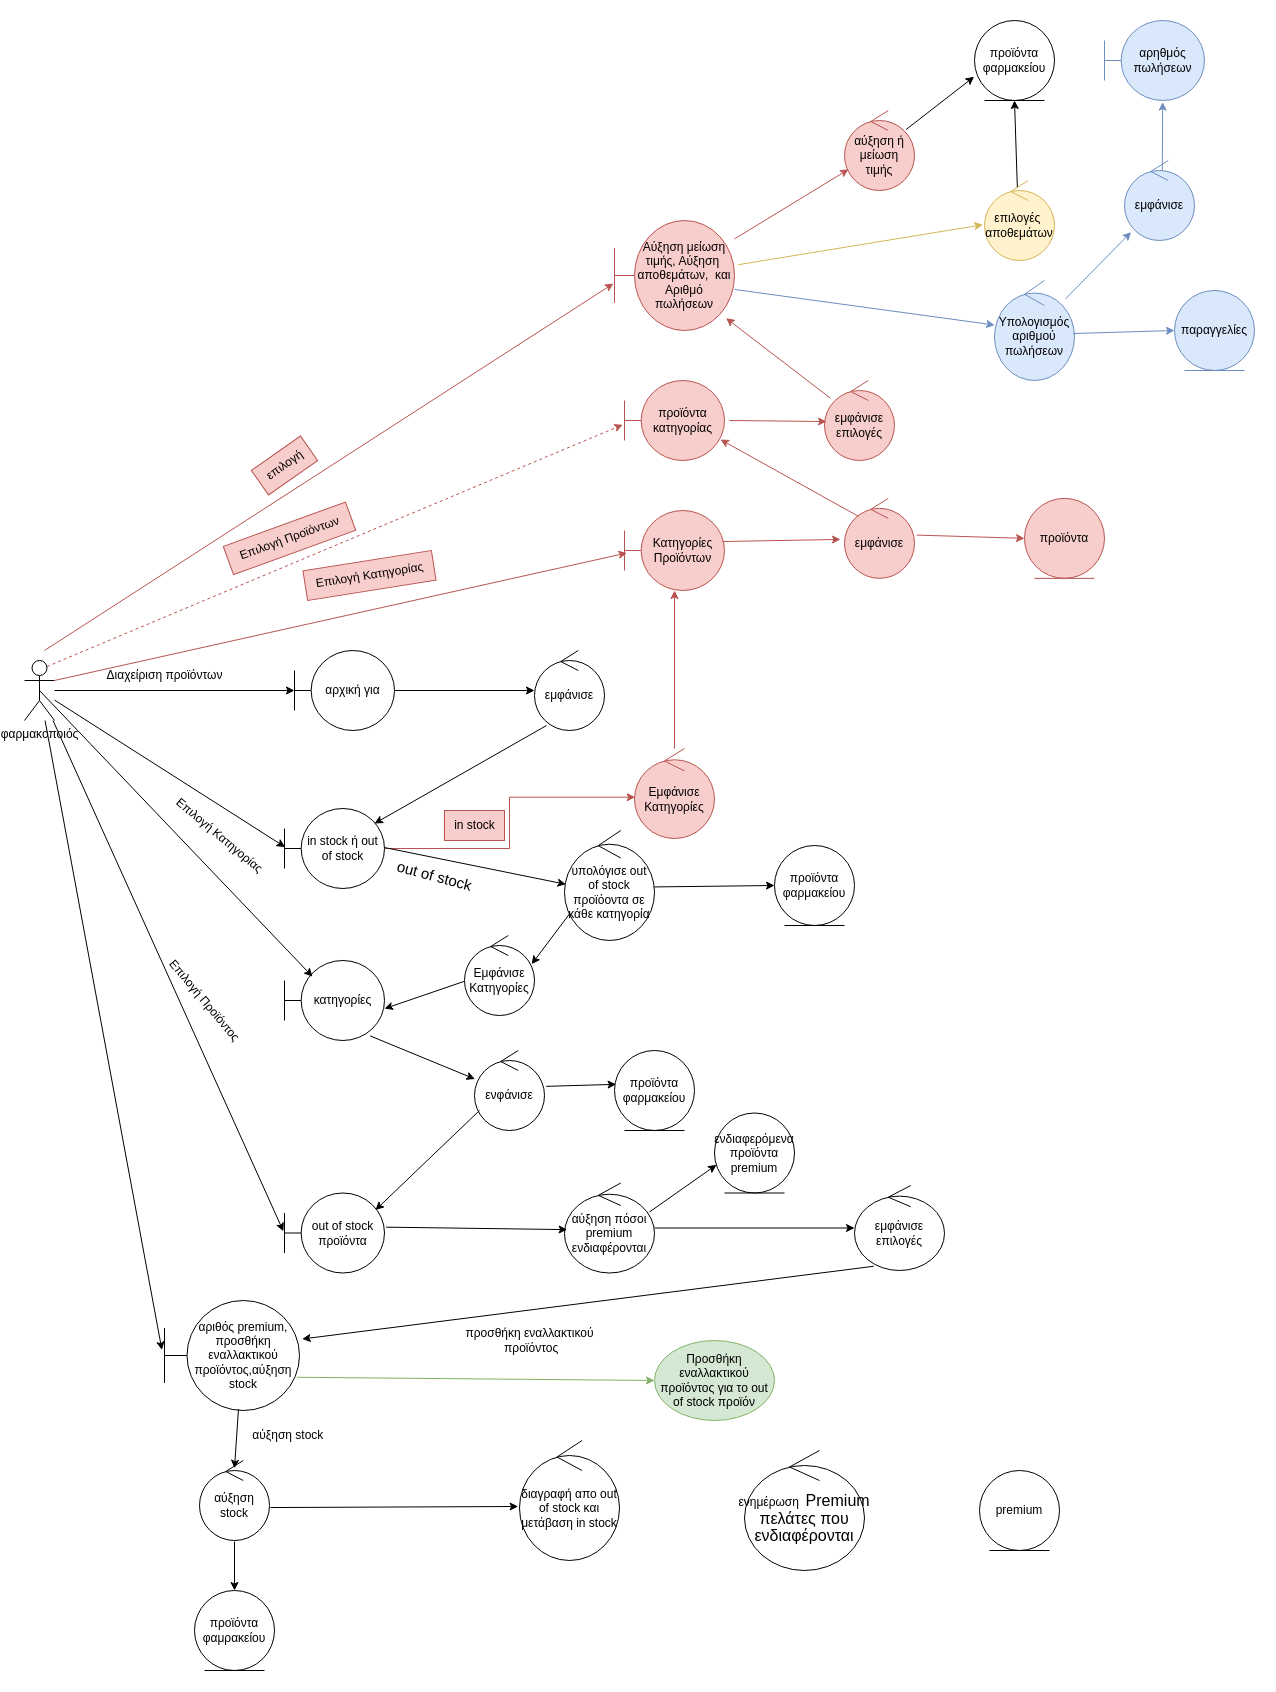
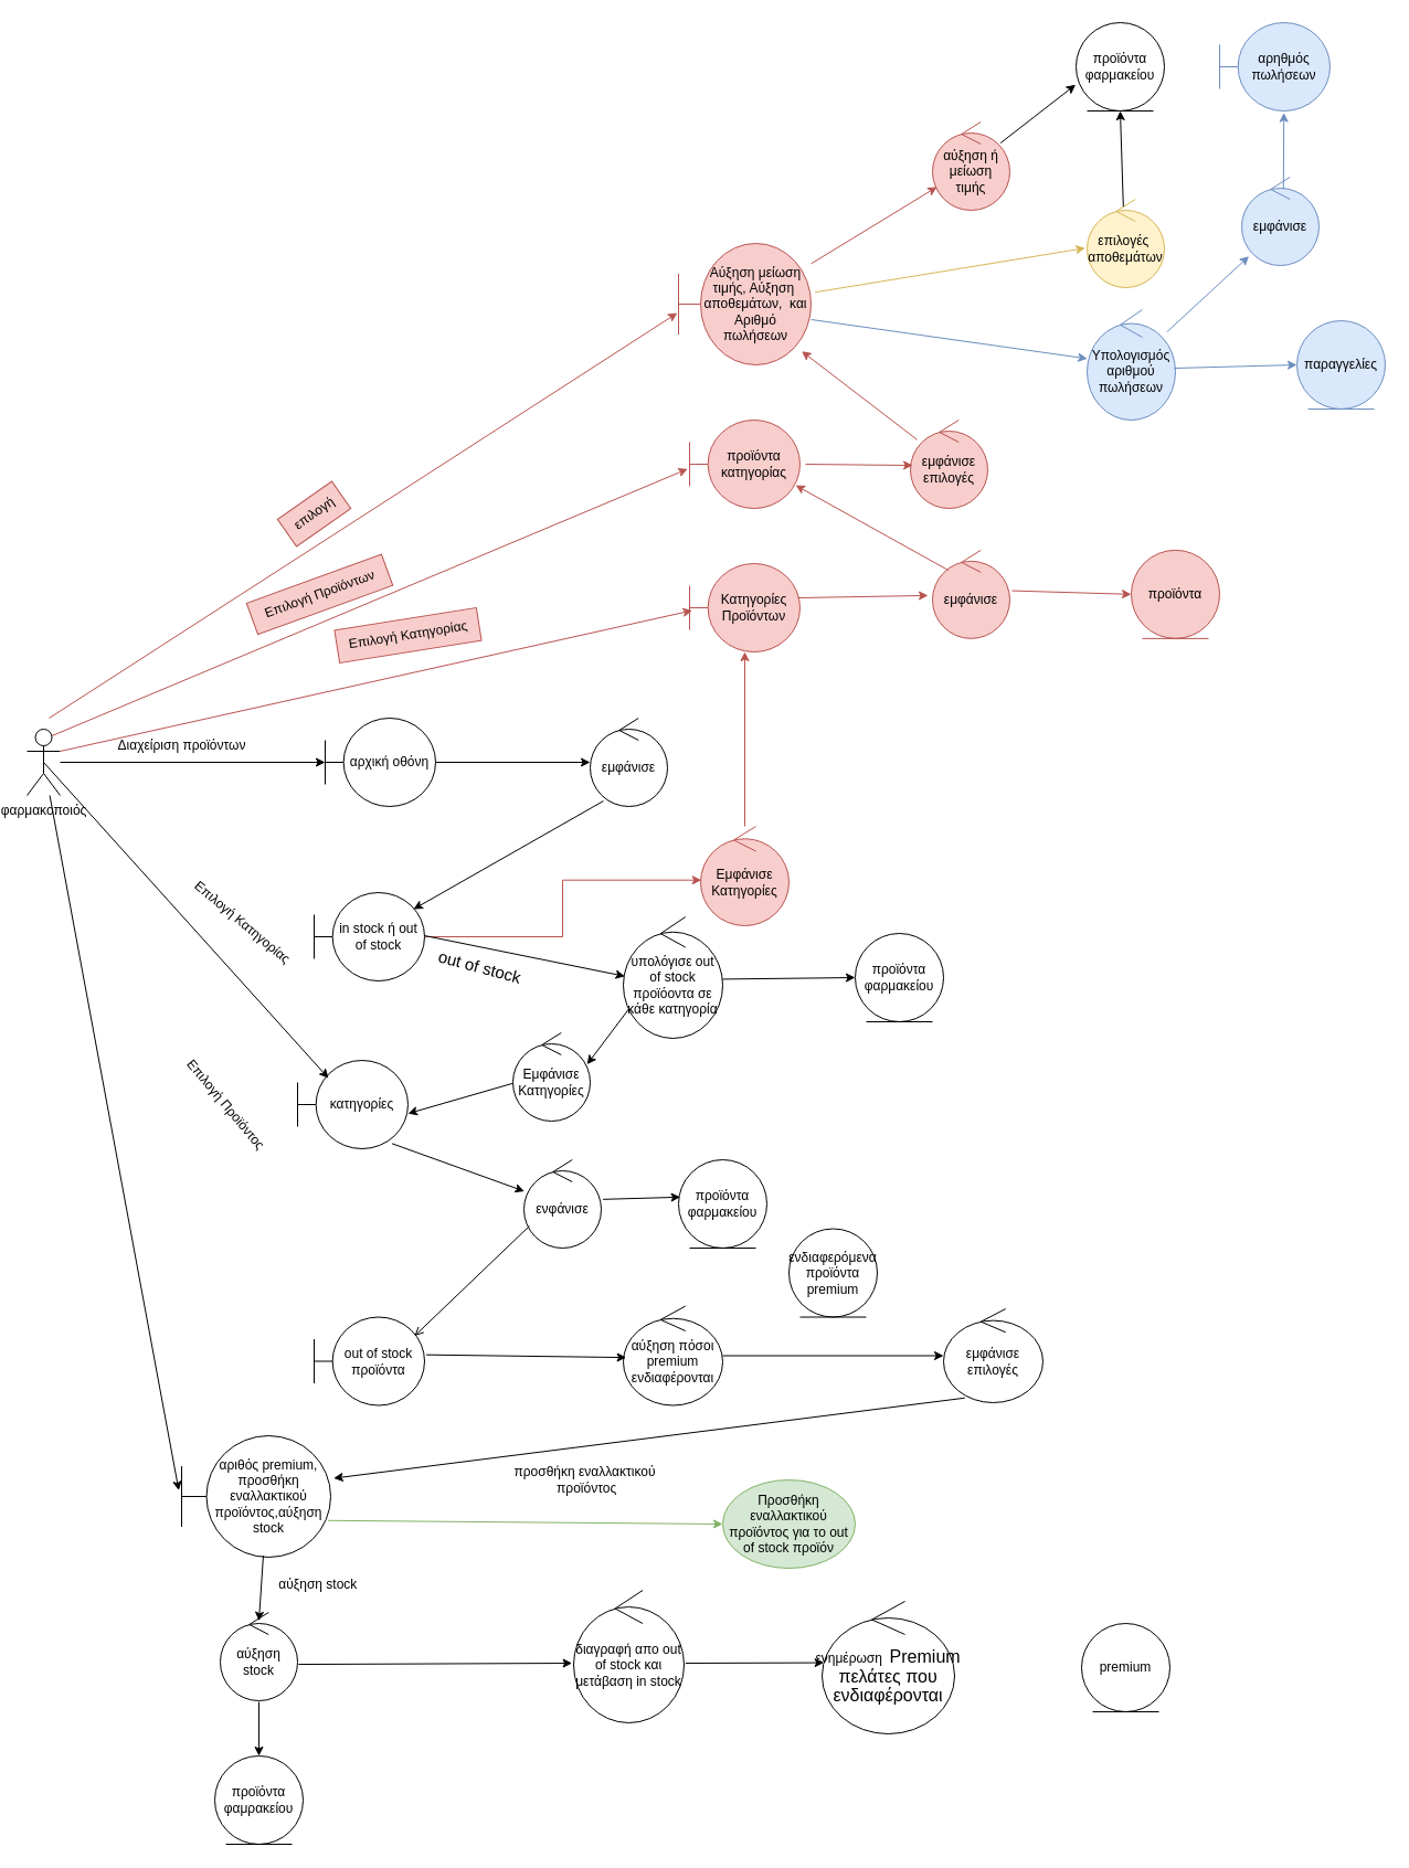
- <mxCell id="43" value="Υπολογισμός αριθμού πωλήσεων" style="ellipse;shape=umlControl;whiteSpace=wrap;html=1;fillColor=#dae8fc;strokeColor=#6c8ebf;" parent="1" vertex="1"><mxGeometry x="990" y="280" width="80" height="100" as="geometry" /></mxCell>
+ <mxCell id="43" value="Υπολογισμός αριθμού πωλήσεων" style="ellipse;shape=umlControl;whiteSpace=wrap;html=1;fillColor=#dae8fc;strokeColor=#6c8ebf;" parent="1" vertex="1"><mxGeometry x="980" y="280" width="80" height="100" as="geometry" /></mxCell>
- <mxCell id="49" value="" style="endArrow=classic;html=1;rounded=0;entryX=-0.017;entryY=0.553;entryDx=0;entryDy=0;entryPerimeter=0;exitX=0.75;exitY=0.1;exitDx=0;exitDy=0;exitPerimeter=0;fillColor=#f8cecc;strokeColor=#b85450;dashed=1;" parent="1" source="2" target="34" edge="1"><mxGeometry width="50" height="50" relative="1" as="geometry"><mxPoint x="28" y="548" as="sourcePoint" /><mxPoint x="600" y="420" as="targetPoint" /></mxGeometry></mxCell>
+ <mxCell id="49" value="" style="endArrow=classic;html=1;rounded=0;entryX=-0.017;entryY=0.553;entryDx=0;entryDy=0;entryPerimeter=0;exitX=0.75;exitY=0.1;exitDx=0;exitDy=0;exitPerimeter=0;fillColor=#f8cecc;strokeColor=#b85450;" parent="1" source="2" target="34" edge="1"><mxGeometry width="50" height="50" relative="1" as="geometry"><mxPoint x="28" y="548" as="sourcePoint" /><mxPoint x="600" y="420" as="targetPoint" /></mxGeometry></mxCell>
- <mxCell id="4" value="αρχική για" style="shape=umlBoundary;whiteSpace=wrap;html=1;" parent="1" vertex="1"><mxGeometry x="290" y="650" width="100" height="80" as="geometry" /></mxCell>
+ <mxCell id="4" value="αρχική οθόνη" style="shape=umlBoundary;whiteSpace=wrap;html=1;" parent="1" vertex="1"><mxGeometry x="290" y="650" width="100" height="80" as="geometry" /></mxCell>
- <mxCell id="47" value="" style="endArrow=classic;html=1;rounded=0;entryX=0.006;entryY=0.482;entryDx=0;entryDy=0;entryPerimeter=0;" parent="1" source="2" target="7" edge="1"><mxGeometry width="50" height="50" relative="1" as="geometry"><mxPoint x="660" y="690" as="sourcePoint" /><mxPoint x="260" y="860" as="targetPoint" /></mxGeometry></mxCell>
- <mxCell id="31" value="in stock" style="text;html=1;align=center;verticalAlign=middle;resizable=0;points=[];autosize=1;strokeColor=#b85450;fillColor=#f8cecc;" parent="1" vertex="1"><mxGeometry x="440" y="810" width="60" height="30" as="geometry" /></mxCell>
- <mxCell id="55" value="" style="endArrow=classic;html=1;rounded=0;entryX=-0.011;entryY=0.479;entryDx=0;entryDy=0;entryPerimeter=0;" parent="1" source="2" target="12" edge="1"><mxGeometry width="50" height="50" relative="1" as="geometry"><mxPoint x="100" y="820" as="sourcePoint" /><mxPoint x="291" y="857" as="targetPoint" /></mxGeometry></mxCell>
- <mxCell id="72" value="κατηγορίες" style="shape=umlBoundary;whiteSpace=wrap;html=1;" parent="1" vertex="1"><mxGeometry x="280" y="960" width="100" height="80" as="geometry" /></mxCell>
+ <mxCell id="72" value="κατηγορίες" style="shape=umlBoundary;whiteSpace=wrap;html=1;" parent="1" vertex="1"><mxGeometry x="265" y="960" width="100" height="80" as="geometry" /></mxCell>
- <mxCell id="79" value="" style="endArrow=classic;html=1;rounded=0;entryX=0.025;entryY=0.648;entryDx=0;entryDy=0;entryPerimeter=0;exitX=0.944;exitY=0.322;exitDx=0;exitDy=0;exitPerimeter=0;" parent="1" source="16" target="78" edge="1"><mxGeometry width="50" height="50" relative="1" as="geometry"><mxPoint x="620" y="1120" as="sourcePoint" /><mxPoint x="670" y="1070" as="targetPoint" /></mxGeometry></mxCell>
- <mxCell id="13" value="" style="endArrow=classic;html=1;rounded=0;exitX=0.071;exitY=0.75;exitDx=0;exitDy=0;exitPerimeter=0;entryX=0.91;entryY=0.213;entryDx=0;entryDy=0;entryPerimeter=0;" parent="1" source="10" target="12" edge="1"><mxGeometry width="50" height="50" relative="1" as="geometry"><mxPoint x="320" y="920" as="sourcePoint" /><mxPoint x="370" y="870" as="targetPoint" /></mxGeometry></mxCell>
+ <mxCell id="13" value="" style="endArrow=open;html=1;rounded=0;exitX=0.071;exitY=0.75;exitDx=0;exitDy=0;exitPerimeter=0;entryX=0.91;entryY=0.213;entryDx=0;entryDy=0;entryPerimeter=0;" parent="1" source="10" target="12" edge="1"><mxGeometry width="50" height="50" relative="1" as="geometry"><mxPoint x="320" y="920" as="sourcePoint" /><mxPoint x="370" y="870" as="targetPoint" /></mxGeometry></mxCell>
+ <mxCell id="27" value="" style="endArrow=classic;html=1;rounded=0;exitX=1.014;exitY=0.55;exitDx=0;exitDy=0;exitPerimeter=0;entryX=0.014;entryY=0.463;entryDx=0;entryDy=0;entryPerimeter=0;" parent="1" source="24" target="26" edge="1"><mxGeometry width="50" height="50" relative="1" as="geometry"><mxPoint x="1050" y="1360" as="sourcePoint" /><mxPoint x="1100" y="1310" as="targetPoint" /></mxGeometry></mxCell>
